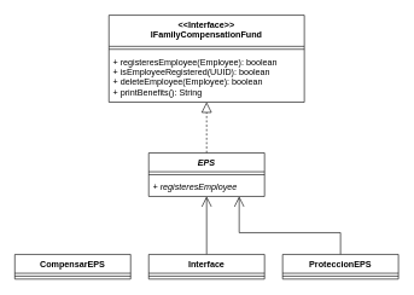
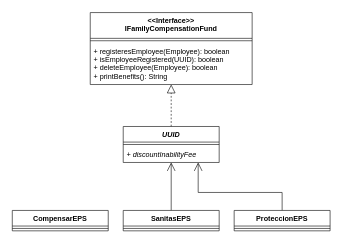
- <mxCell id="6" value="EPS" style="swimlane;fontStyle=3;align=center;verticalAlign=top;childLayout=stackLayout;horizontal=1;startSize=26;horizontalStack=0;resizeParent=1;resizeParentMax=0;resizeLast=0;collapsible=1;marginBottom=0;" vertex="1" parent="1"><mxGeometry x="205" y="210" width="160" height="60" as="geometry" /></mxCell>
+ <mxCell id="6" value="UUID" style="swimlane;fontStyle=3;align=center;verticalAlign=top;childLayout=stackLayout;horizontal=1;startSize=26;horizontalStack=0;resizeParent=1;resizeParentMax=0;resizeLast=0;collapsible=1;marginBottom=0;" vertex="1" parent="1"><mxGeometry x="205" y="210" width="160" height="60" as="geometry" /></mxCell>
- <mxCell id="8" value="+ registeresEmployee" style="text;strokeColor=none;fillColor=none;align=left;verticalAlign=top;spacingLeft=4;spacingRight=4;overflow=hidden;rotatable=0;points=[[0,0.5],[1,0.5]];portConstraint=eastwest;fontStyle=2" vertex="1" parent="6"><mxGeometry y="34" width="160" height="26" as="geometry" /></mxCell>
+ <mxCell id="8" value="+ discountInabilityFee" style="text;strokeColor=none;fillColor=none;align=left;verticalAlign=top;spacingLeft=4;spacingRight=4;overflow=hidden;rotatable=0;points=[[0,0.5],[1,0.5]];portConstraint=eastwest;fontStyle=2" vertex="1" parent="6"><mxGeometry y="34" width="160" height="26" as="geometry" /></mxCell>
- <mxCell id="12" value="Interface" style="swimlane;fontStyle=1;align=center;verticalAlign=top;childLayout=stackLayout;horizontal=1;startSize=26;horizontalStack=0;resizeParent=1;resizeParentMax=0;resizeLast=0;collapsible=1;marginBottom=0;" vertex="1" parent="1"><mxGeometry x="205" y="350" width="160" height="34" as="geometry" /></mxCell>
+ <mxCell id="12" value="SanitasEPS" style="swimlane;fontStyle=1;align=center;verticalAlign=top;childLayout=stackLayout;horizontal=1;startSize=26;horizontalStack=0;resizeParent=1;resizeParentMax=0;resizeLast=0;collapsible=1;marginBottom=0;" vertex="1" parent="1"><mxGeometry x="205" y="350" width="160" height="34" as="geometry" /></mxCell>
